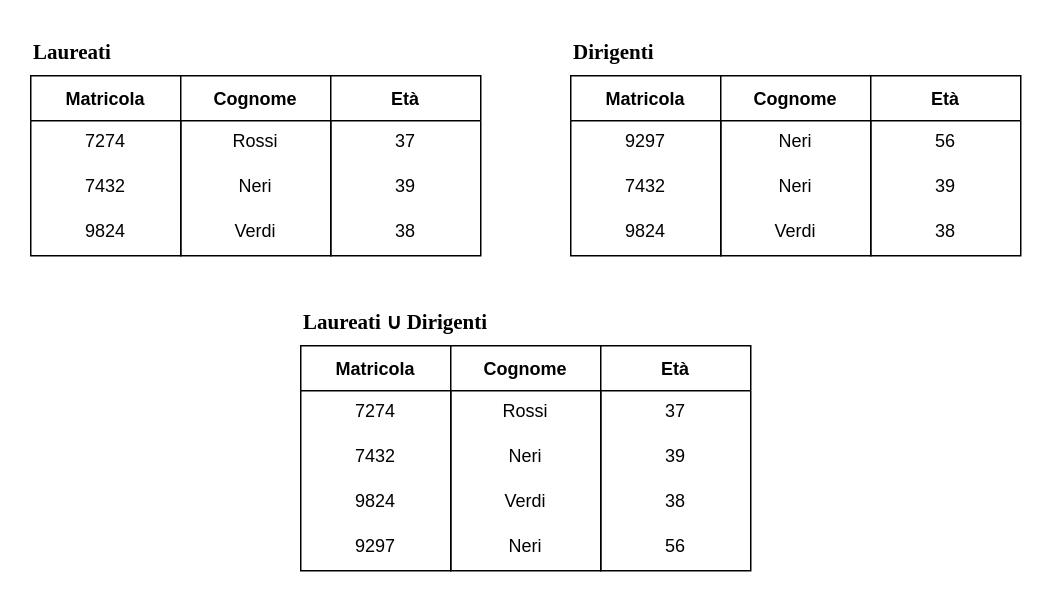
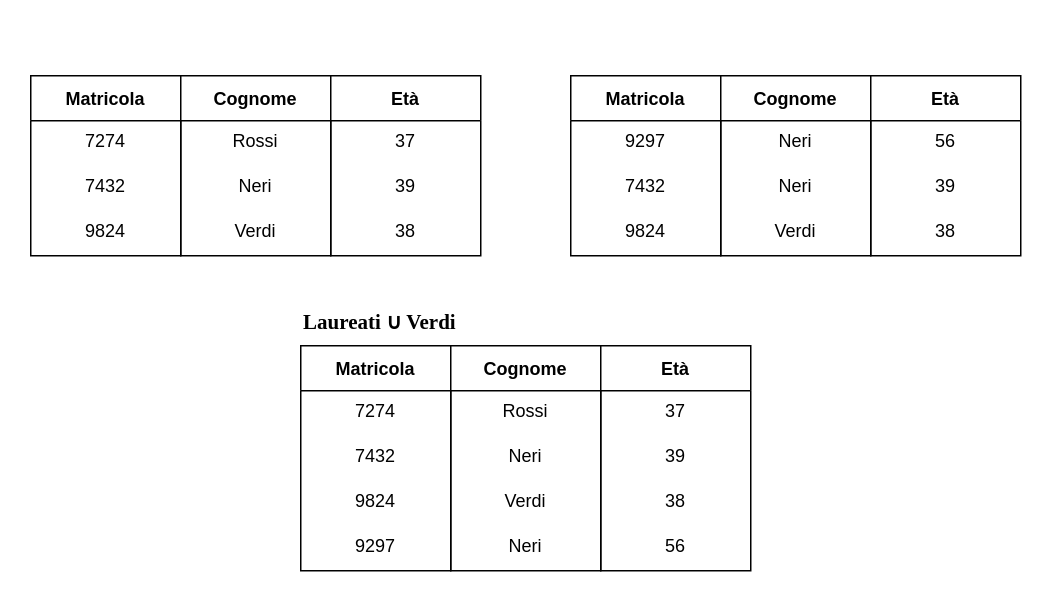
- <mxCell id="14" value="Laureati" style="text;html=1;align=left;verticalAlign=middle;resizable=0;points=[];autosize=1;strokeColor=none;fillColor=none;fontStyle=1;fontFamily=Times New Roman;fontSize=14;" vertex="1" parent="1"><mxGeometry x="20" y="20" width="80" height="30" as="geometry" /></mxCell>
- <mxCell id="27" value="Dirigenti" style="text;html=1;align=left;verticalAlign=middle;resizable=0;points=[];autosize=1;strokeColor=none;fillColor=none;fontStyle=1;fontFamily=Times New Roman;fontSize=14;" vertex="1" parent="1"><mxGeometry x="380" y="20" width="80" height="30" as="geometry" /></mxCell>
- <mxCell id="43" value="Laureati&amp;nbsp;∪ Dirigenti" style="text;html=1;align=left;verticalAlign=middle;resizable=0;points=[];autosize=1;strokeColor=none;fillColor=none;fontStyle=1;fontFamily=Times New Roman;fontSize=14;" vertex="1" parent="1"><mxGeometry x="200" y="200" width="150" height="30" as="geometry" /></mxCell>
+ <mxCell id="43" value="Laureati&amp;nbsp;∪ Verdi" style="text;html=1;align=left;verticalAlign=middle;resizable=0;points=[];autosize=1;strokeColor=none;fillColor=none;fontStyle=1;fontFamily=Times New Roman;fontSize=14;" vertex="1" parent="1"><mxGeometry x="200" y="200" width="150" height="30" as="geometry" /></mxCell>
